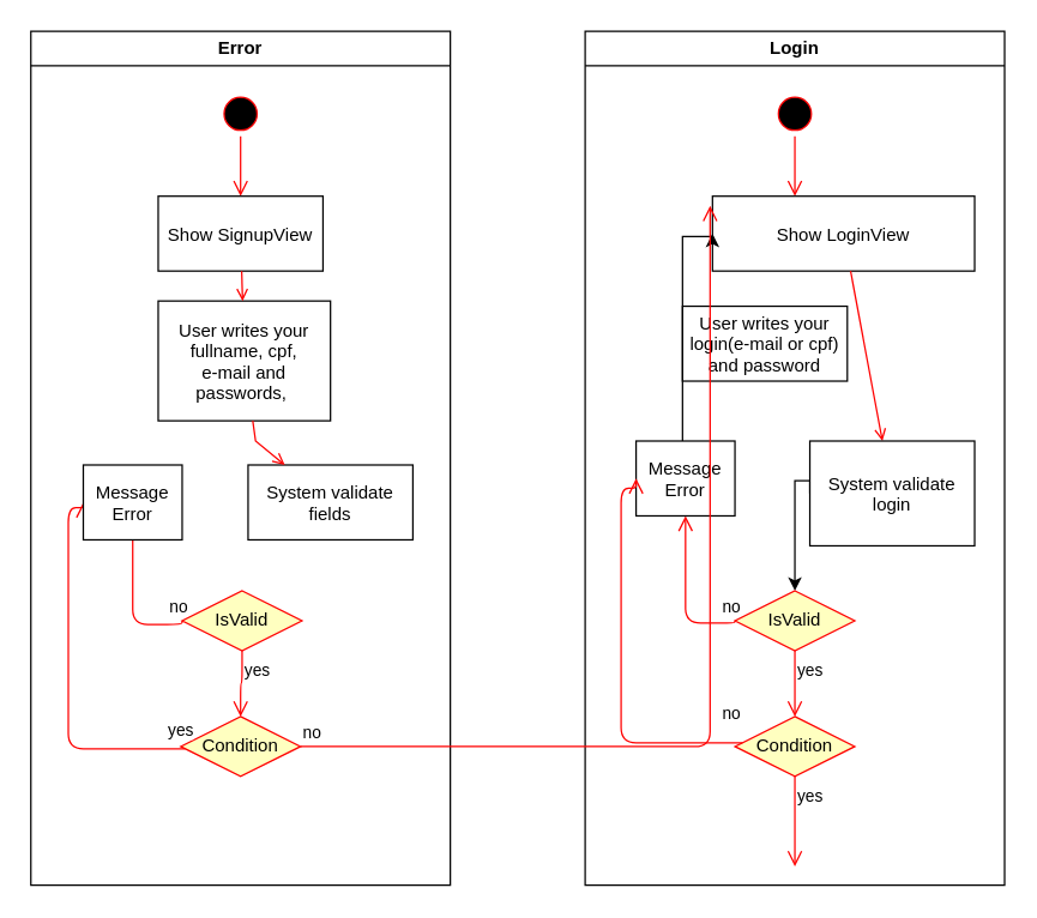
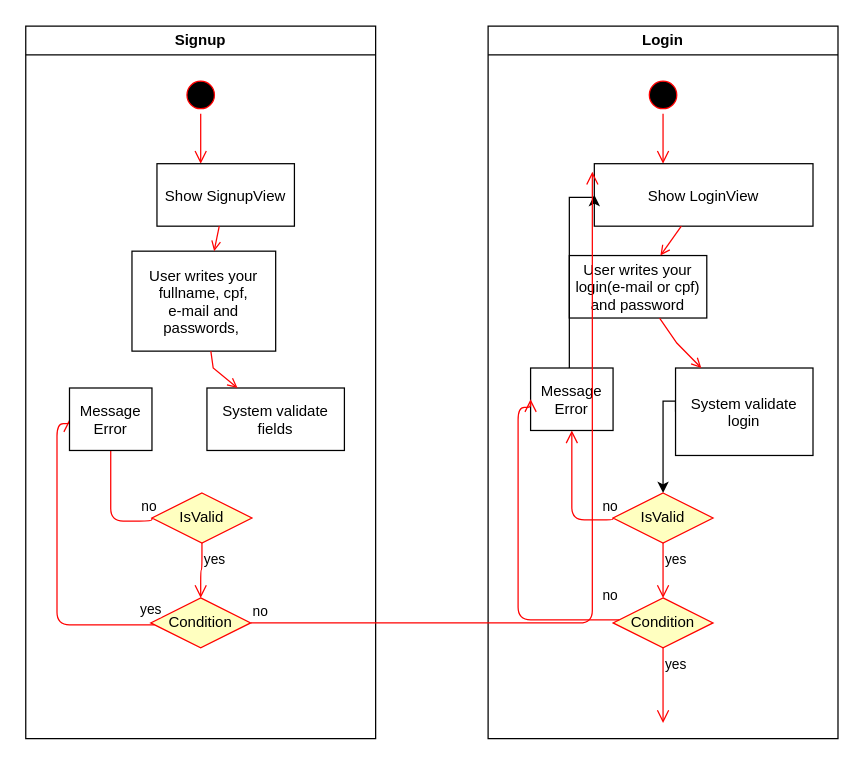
- <mxCell id="19" value="Error" style="swimlane;whiteSpace=wrap" vertex="1" parent="1"><mxGeometry x="20" y="20.5" width="280" height="570" as="geometry" /></mxCell>
+ <mxCell id="19" value="Signup" style="swimlane;whiteSpace=wrap" vertex="1" parent="1"><mxGeometry x="20" y="20.5" width="280" height="570" as="geometry" /></mxCell>
- <mxCell id="22" value="Show SignupView" style="" vertex="1" parent="19"><mxGeometry x="85" y="110" width="110" height="50" as="geometry" /></mxCell>
+ <mxCell id="22" value="Show SignupView" style="" vertex="1" parent="19"><mxGeometry x="105" y="110" width="110" height="50" as="geometry" /></mxCell>
- <mxCell id="7" value="" style="endArrow=open;strokeColor=#FF0000;endFill=1;rounded=0;" parent="2" source="5" target="9" edge="1"><mxGeometry relative="1" as="geometry" /></mxCell>
+ <mxCell id="7" value="" style="endArrow=open;strokeColor=#FF0000;endFill=1;rounded=0" parent="2" source="5" target="6" edge="1"><mxGeometry relative="1" as="geometry" /></mxCell>
+ <mxCell id="10" value="" style="endArrow=open;strokeColor=#FF0000;endFill=1;rounded=0" parent="2" source="6" target="9" edge="1"><mxGeometry relative="1" as="geometry"><Array as="points"><mxPoint x="151" y="253.5" /></Array></mxGeometry></mxCell>
